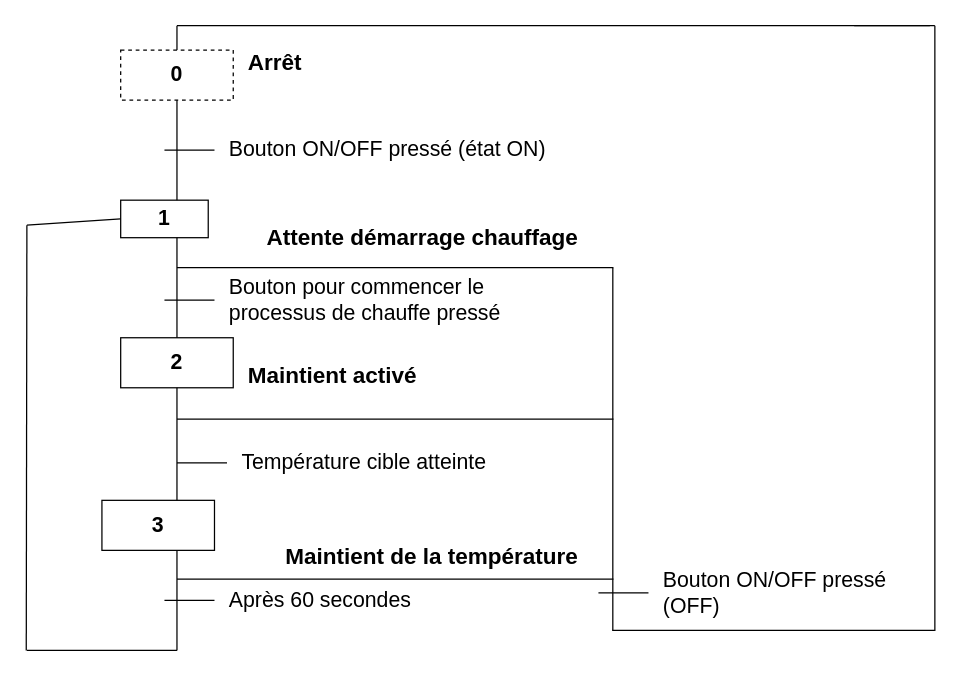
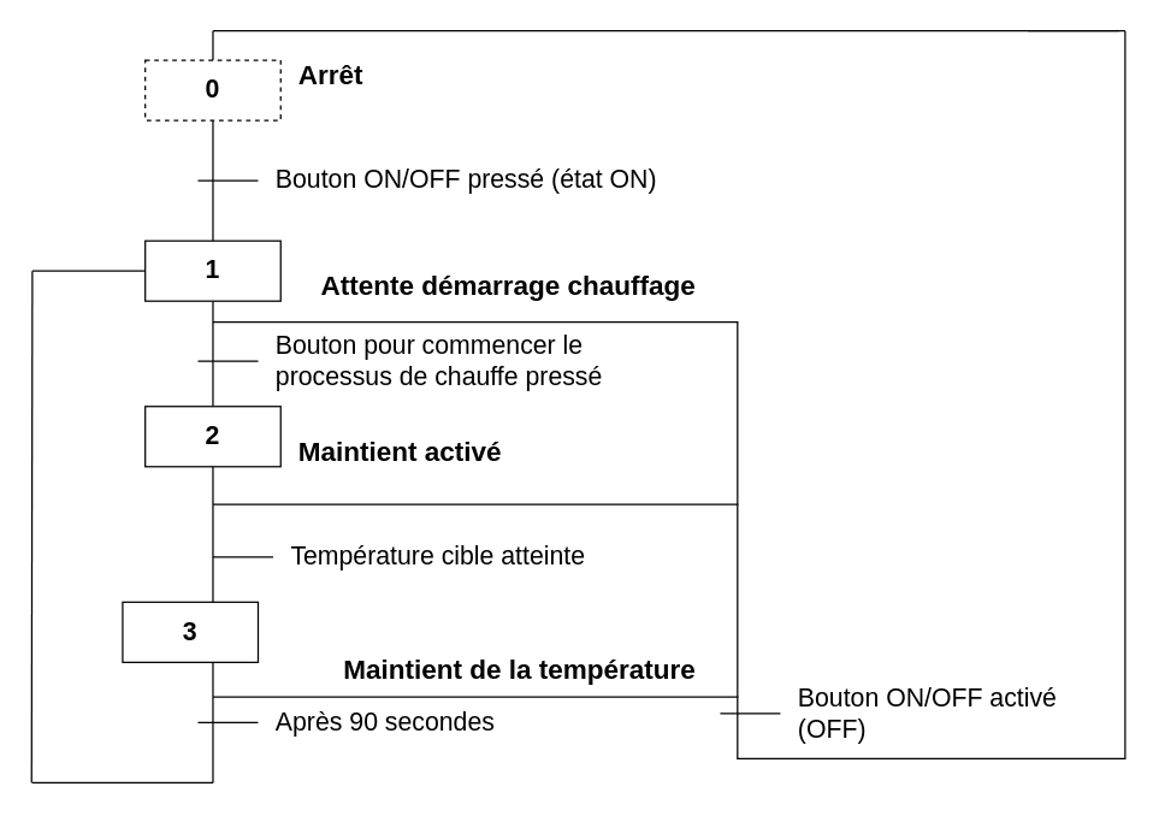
- <mxCell id="4" value="1" style="rounded=0;whiteSpace=wrap;html=1;fontStyle=1;fontSize=17;" parent="1" vertex="1"><mxGeometry x="96" y="159.5" width="70" height="30" as="geometry" /></mxCell>
+ <mxCell id="4" value="1" style="rounded=0;whiteSpace=wrap;html=1;fontStyle=1;fontSize=17;" parent="1" vertex="1"><mxGeometry x="96" y="159.5" width="90" height="40" as="geometry" /></mxCell>
- <mxCell id="27" value="Bouton ON/OFF pressé (OFF)" style="text;html=1;strokeColor=none;fillColor=none;align=left;verticalAlign=middle;whiteSpace=wrap;rounded=0;fontSize=17;" vertex="1" parent="1"><mxGeometry x="528" y="463.5" width="220" height="20" as="geometry" /></mxCell>
+ <mxCell id="27" value="Bouton ON/OFF activé (OFF)" style="text;html=1;strokeColor=none;fillColor=none;align=left;verticalAlign=middle;whiteSpace=wrap;rounded=0;fontSize=17;" vertex="1" parent="1"><mxGeometry x="528" y="463.5" width="220" height="20" as="geometry" /></mxCell>
- <mxCell id="19" value="Après 60 secondes" style="text;html=1;strokeColor=none;fillColor=none;align=left;verticalAlign=middle;whiteSpace=wrap;rounded=0;fontSize=17;" parent="1" vertex="1"><mxGeometry x="181" y="469.5" width="180" height="20" as="geometry" /></mxCell>
+ <mxCell id="19" value="Après 90 secondes" style="text;html=1;strokeColor=none;fillColor=none;align=left;verticalAlign=middle;whiteSpace=wrap;rounded=0;fontSize=17;" parent="1" vertex="1"><mxGeometry x="181" y="469.5" width="180" height="20" as="geometry" /></mxCell>
